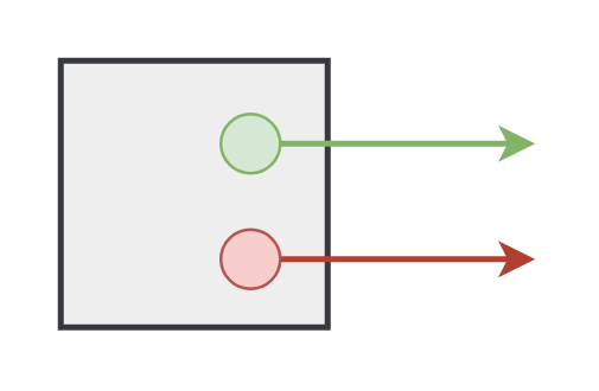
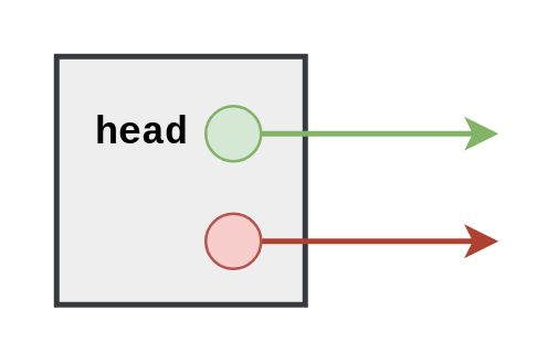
+ <mxCell id="5" value="&lt;font style=&quot;font-size: 14px;&quot; face=&quot;Courier New&quot;&gt;&lt;b style=&quot;&quot;&gt;head&lt;/b&gt;&lt;/font&gt;" style="text;html=1;align=right;verticalAlign=middle;whiteSpace=wrap;rounded=0;" parent="1" vertex="1"><mxGeometry x="30" y="38" width="40" height="20" as="geometry" /></mxCell>
